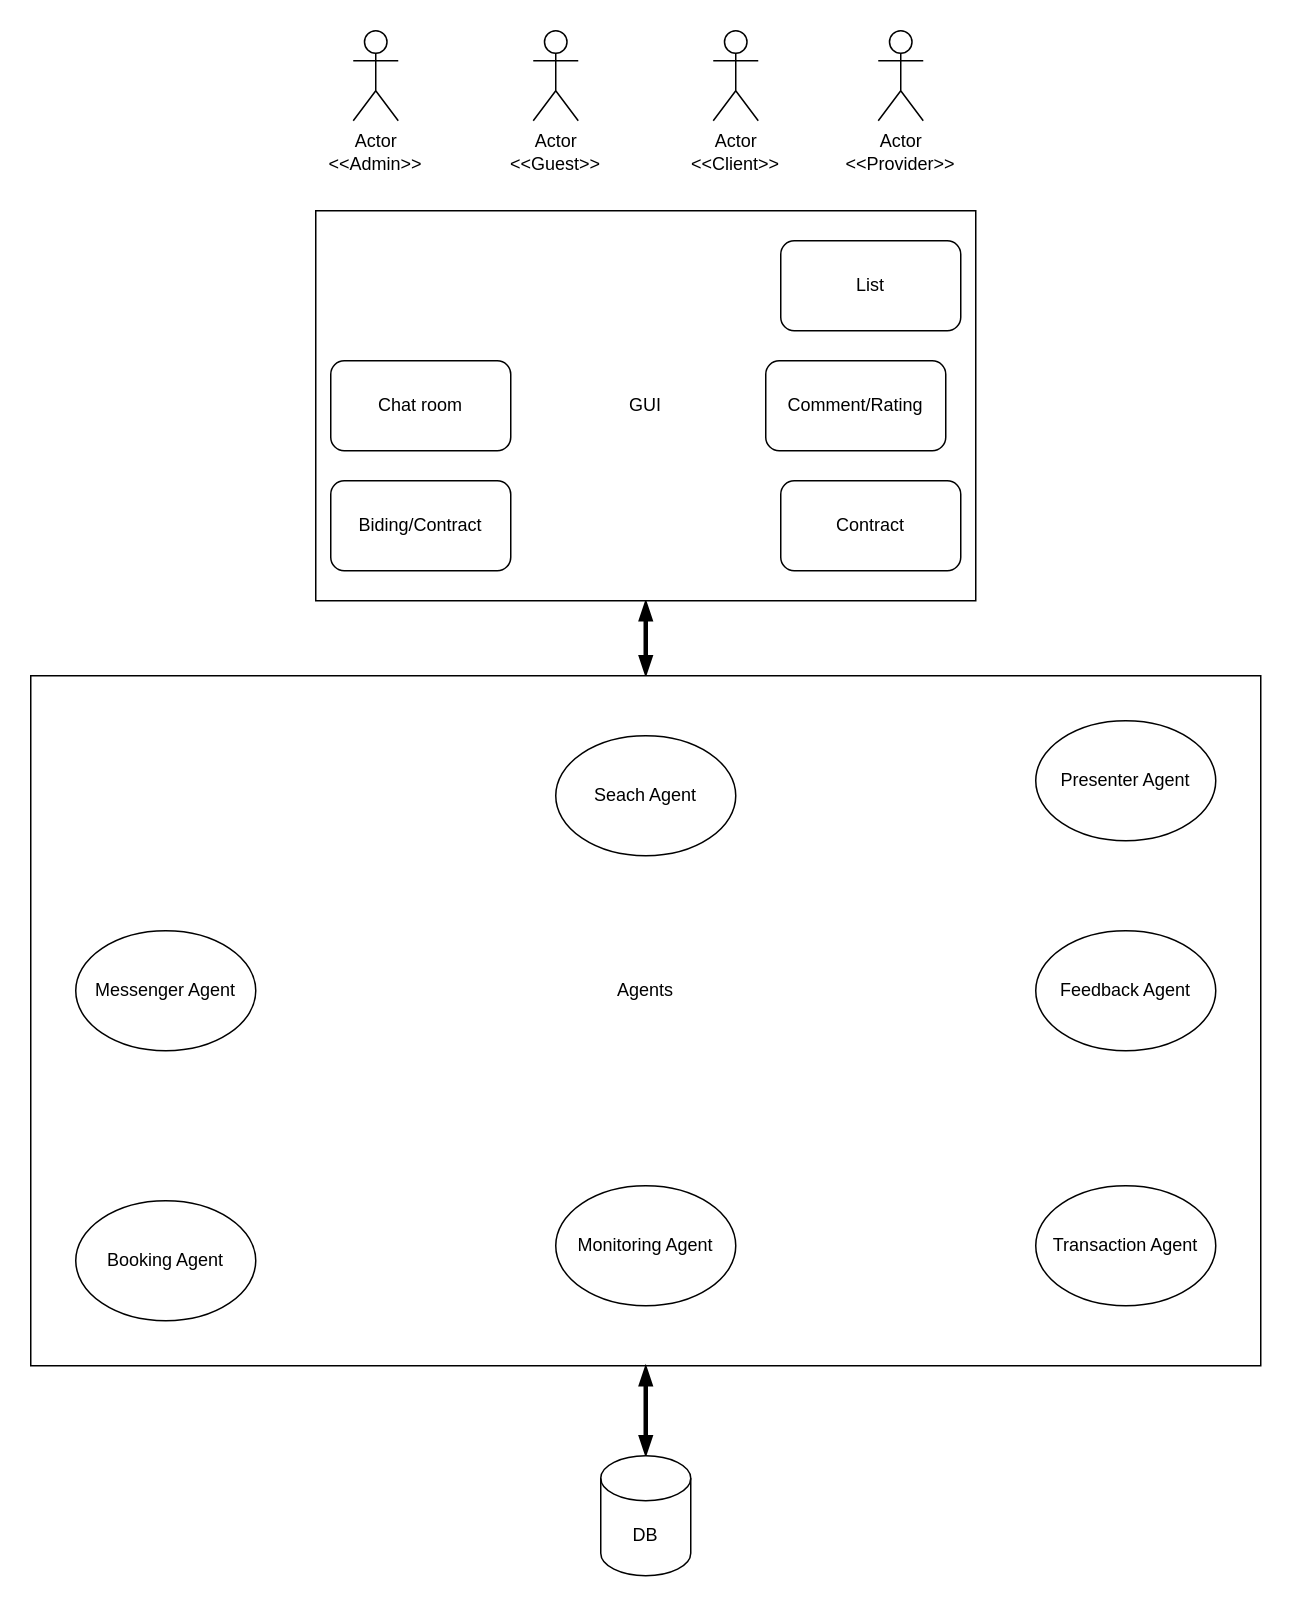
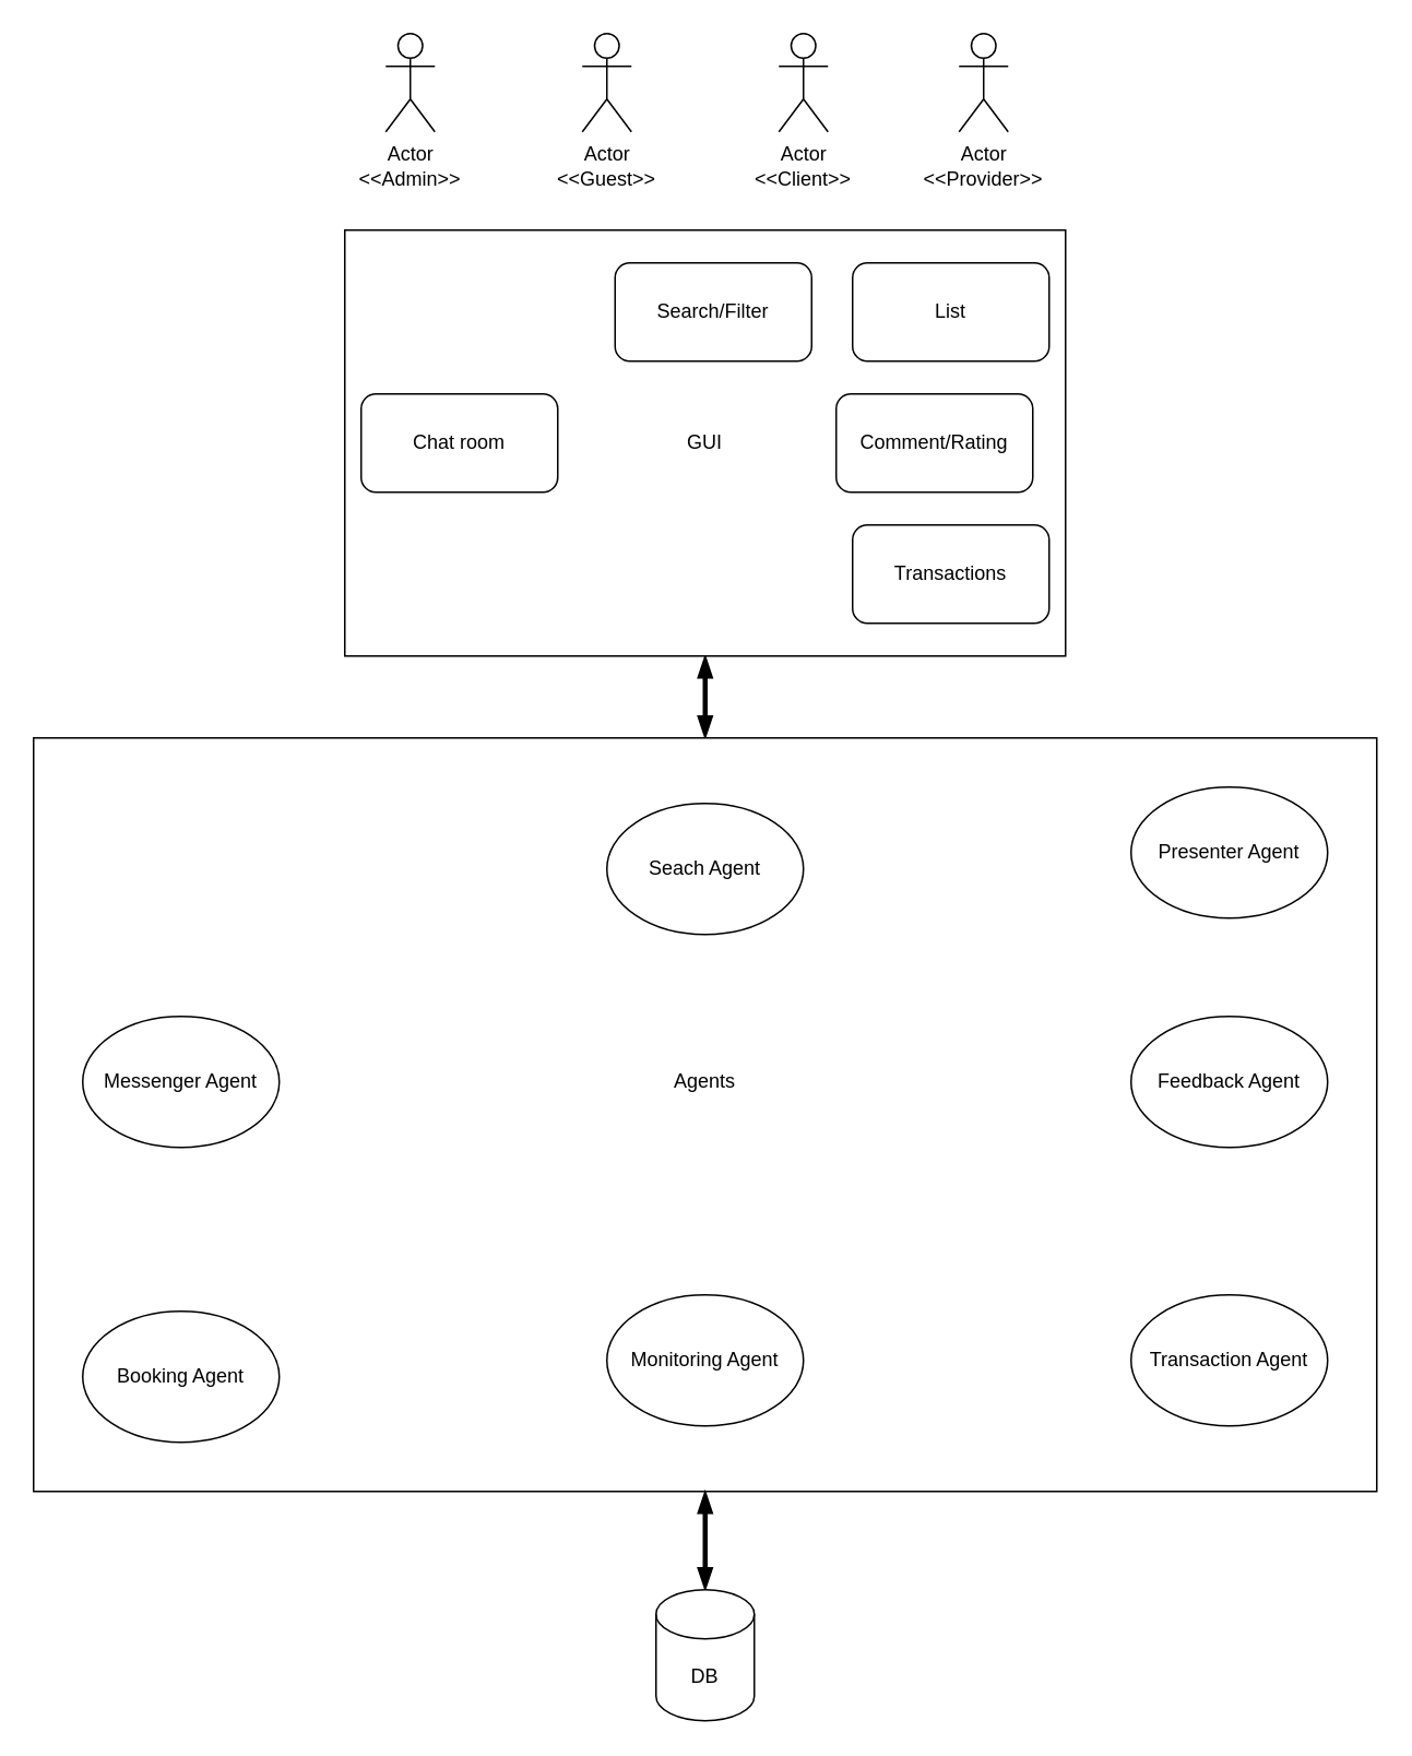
+ <mxCell id="18" value="Search/Filter" style="rounded=1;whiteSpace=wrap;html=1;" parent="16" vertex="1"><mxGeometry x="165" y="20" width="120" height="60" as="geometry" /></mxCell>
- <mxCell id="20" value="Biding/Contract" style="rounded=1;whiteSpace=wrap;html=1;" parent="16" vertex="1"><mxGeometry x="10" y="180" width="120" height="60" as="geometry" /></mxCell>
- <mxCell id="21" value="Contract" style="rounded=1;whiteSpace=wrap;html=1;" parent="16" vertex="1"><mxGeometry x="310" y="180" width="120" height="60" as="geometry" /></mxCell>
+ <mxCell id="21" value="Transactions" style="rounded=1;whiteSpace=wrap;html=1;" parent="16" vertex="1"><mxGeometry x="310" y="180" width="120" height="60" as="geometry" /></mxCell>
